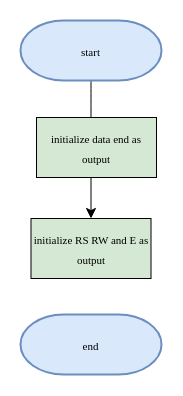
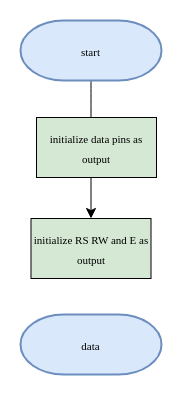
- <mxCell id="4" value="&lt;font face=&quot;calibri&quot; style=&quot;font-size: 11px;&quot;&gt;initialize data end as output&lt;/font&gt;" style="rounded=0;whiteSpace=wrap;html=1;fontSize=16;fillColor=#d5e8d4;" vertex="1" parent="1"><mxGeometry x="36" y="117" width="120" height="60" as="geometry" /></mxCell>
+ <mxCell id="4" value="&lt;font face=&quot;calibri&quot; style=&quot;font-size: 11px;&quot;&gt;initialize data pins as output&lt;/font&gt;" style="rounded=0;whiteSpace=wrap;html=1;fontSize=16;fillColor=#d5e8d4;" vertex="1" parent="1"><mxGeometry x="36" y="117" width="120" height="60" as="geometry" /></mxCell>
- <mxCell id="6" value="&lt;font face=&quot;calibri&quot; style=&quot;font-size: 11px;&quot;&gt;end&lt;/font&gt;" style="strokeWidth=2;html=1;shape=mxgraph.flowchart.terminator;whiteSpace=wrap;fontSize=16;fillColor=#dae8fc;strokeColor=#6c8ebf;" vertex="1" parent="1"><mxGeometry x="20" y="314" width="141" height="60" as="geometry" /></mxCell>
+ <mxCell id="6" value="&lt;font face=&quot;calibri&quot; style=&quot;font-size: 11px;&quot;&gt;data&lt;/font&gt;" style="strokeWidth=2;html=1;shape=mxgraph.flowchart.terminator;whiteSpace=wrap;fontSize=16;fillColor=#dae8fc;strokeColor=#6c8ebf;" vertex="1" parent="1"><mxGeometry x="20" y="314" width="141" height="60" as="geometry" /></mxCell>
